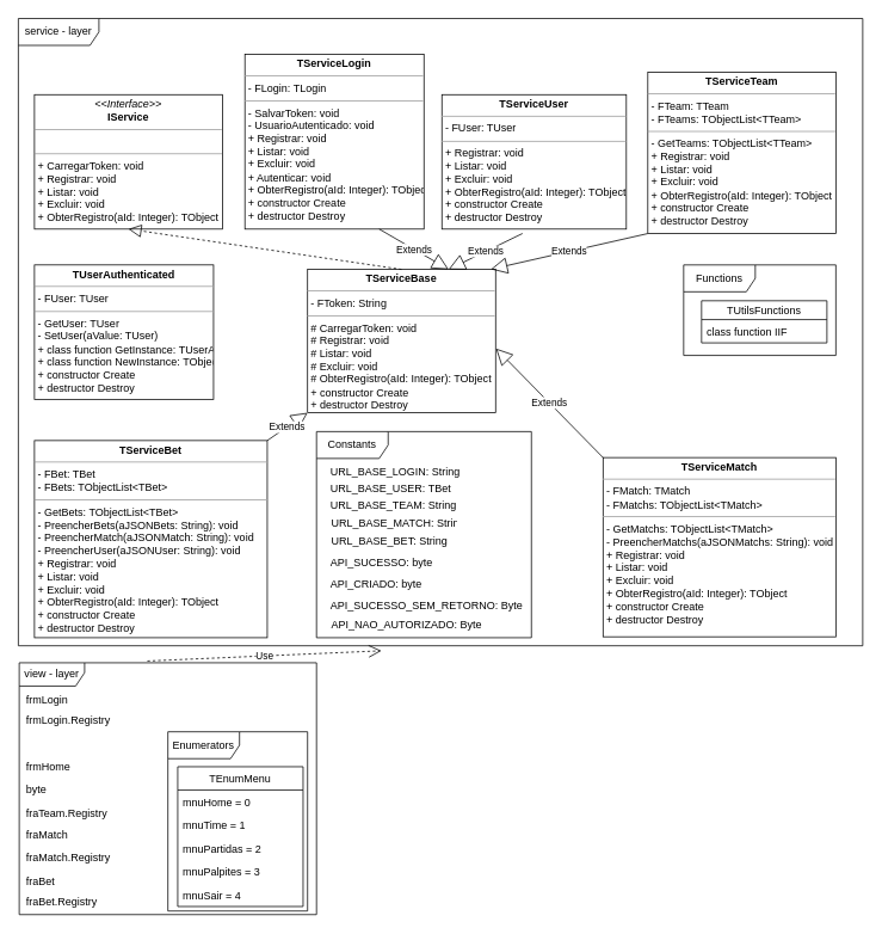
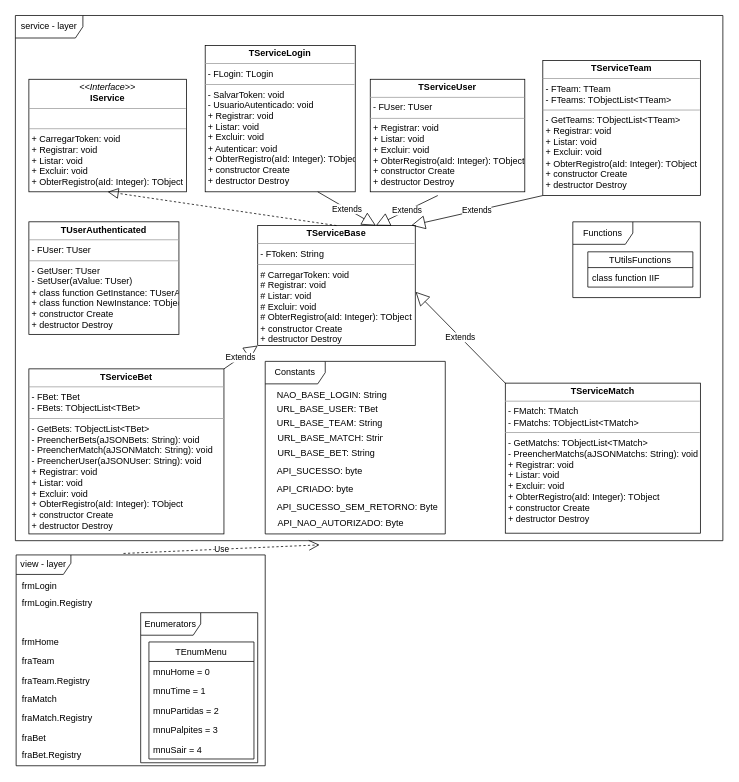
- <mxCell id="25" value="URL_BASE_LOGIN: String" style="text;strokeColor=none;fillColor=none;align=left;verticalAlign=top;spacingLeft=4;spacingRight=4;overflow=hidden;rotatable=0;points=[[0,0.5],[1,0.5]];portConstraint=eastwest;" parent="1" vertex="1"><mxGeometry x="363" y="512" width="160" height="22" as="geometry" /></mxCell>
+ <mxCell id="25" value="NAO_BASE_LOGIN: String" style="text;strokeColor=none;fillColor=none;align=left;verticalAlign=top;spacingLeft=4;spacingRight=4;overflow=hidden;rotatable=0;points=[[0,0.5],[1,0.5]];portConstraint=eastwest;" parent="1" vertex="1"><mxGeometry x="363" y="512" width="160" height="22" as="geometry" /></mxCell>
- <mxCell id="41" value="byte" style="text;strokeColor=none;fillColor=none;align=left;verticalAlign=top;spacingLeft=4;spacingRight=4;overflow=hidden;rotatable=0;points=[[0,0.5],[1,0.5]];portConstraint=eastwest;" parent="1" vertex="1"><mxGeometry x="23" y="867" width="160" height="26" as="geometry" /></mxCell>
+ <mxCell id="41" value="fraTeam" style="text;strokeColor=none;fillColor=none;align=left;verticalAlign=top;spacingLeft=4;spacingRight=4;overflow=hidden;rotatable=0;points=[[0,0.5],[1,0.5]];portConstraint=eastwest;" parent="1" vertex="1"><mxGeometry x="23" y="867" width="160" height="26" as="geometry" /></mxCell>
